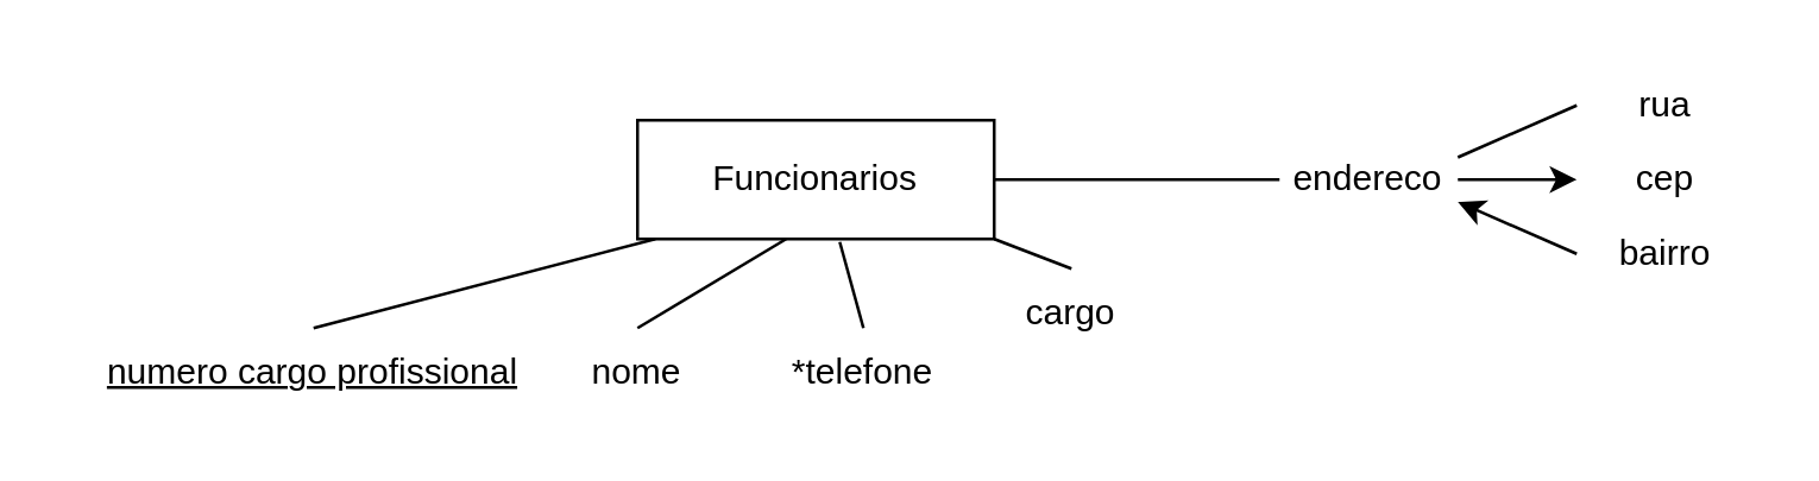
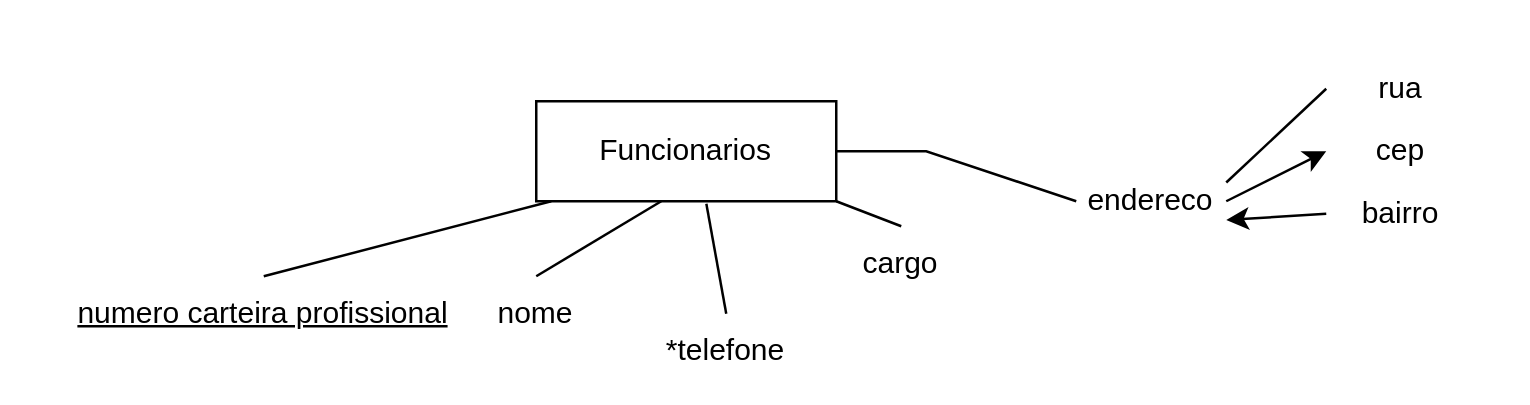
- <mxCell id="12" value="endereco" style="text;strokeColor=none;align=center;fillColor=none;html=1;verticalAlign=middle;whiteSpace=wrap;rounded=0;" vertex="1" parent="1"><mxGeometry x="430" y="45" width="60" height="30" as="geometry" /></mxCell>
+ <mxCell id="12" value="endereco" style="text;strokeColor=none;align=center;fillColor=none;html=1;verticalAlign=middle;whiteSpace=wrap;rounded=0;" vertex="1" parent="1"><mxGeometry x="430" y="65" width="60" height="30" as="geometry" /></mxCell>
- <mxCell id="5" value="numero cargo profissional" style="text;strokeColor=none;align=center;fillColor=none;html=1;verticalAlign=middle;whiteSpace=wrap;rounded=0;fontStyle=4" vertex="1" parent="1"><mxGeometry x="20" y="110" width="170" height="30" as="geometry" /></mxCell>
+ <mxCell id="5" value="numero carteira profissional" style="text;strokeColor=none;align=center;fillColor=none;html=1;verticalAlign=middle;whiteSpace=wrap;rounded=0;fontStyle=4" vertex="1" parent="1"><mxGeometry x="20" y="110" width="170" height="30" as="geometry" /></mxCell>
- <mxCell id="9" value="*telefone" style="text;strokeColor=none;align=center;fillColor=none;html=1;verticalAlign=middle;whiteSpace=wrap;rounded=0;" vertex="1" parent="1"><mxGeometry x="260" y="110" width="60" height="30" as="geometry" /></mxCell>
+ <mxCell id="9" value="*telefone" style="text;strokeColor=none;align=center;fillColor=none;html=1;verticalAlign=middle;whiteSpace=wrap;rounded=0;" vertex="1" parent="1"><mxGeometry x="260" y="125" width="60" height="30" as="geometry" /></mxCell>
